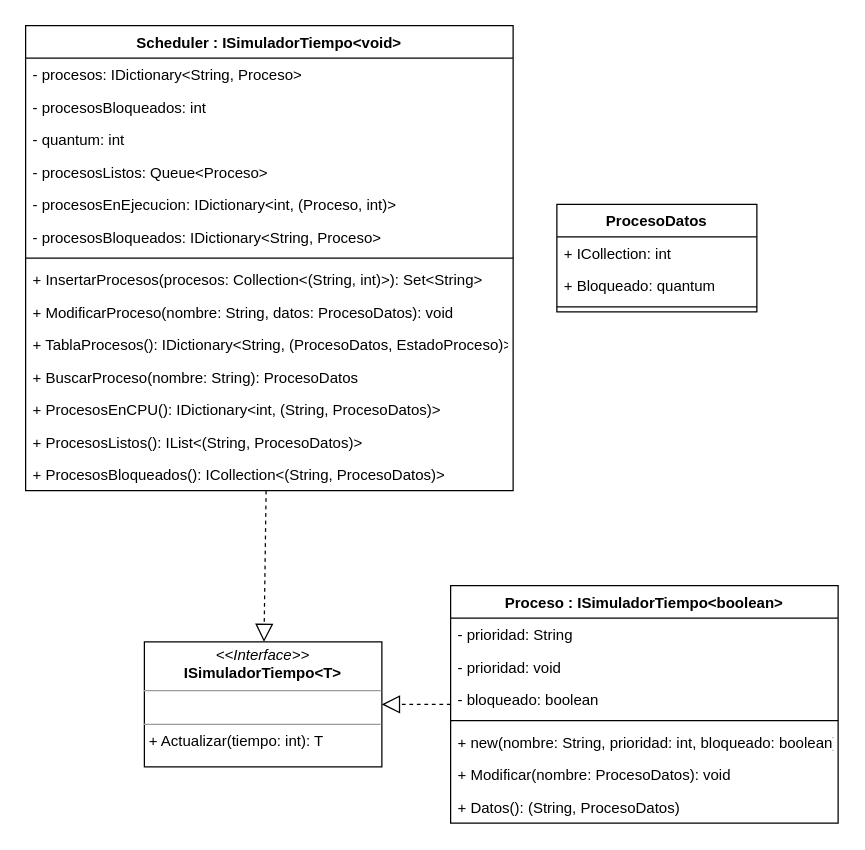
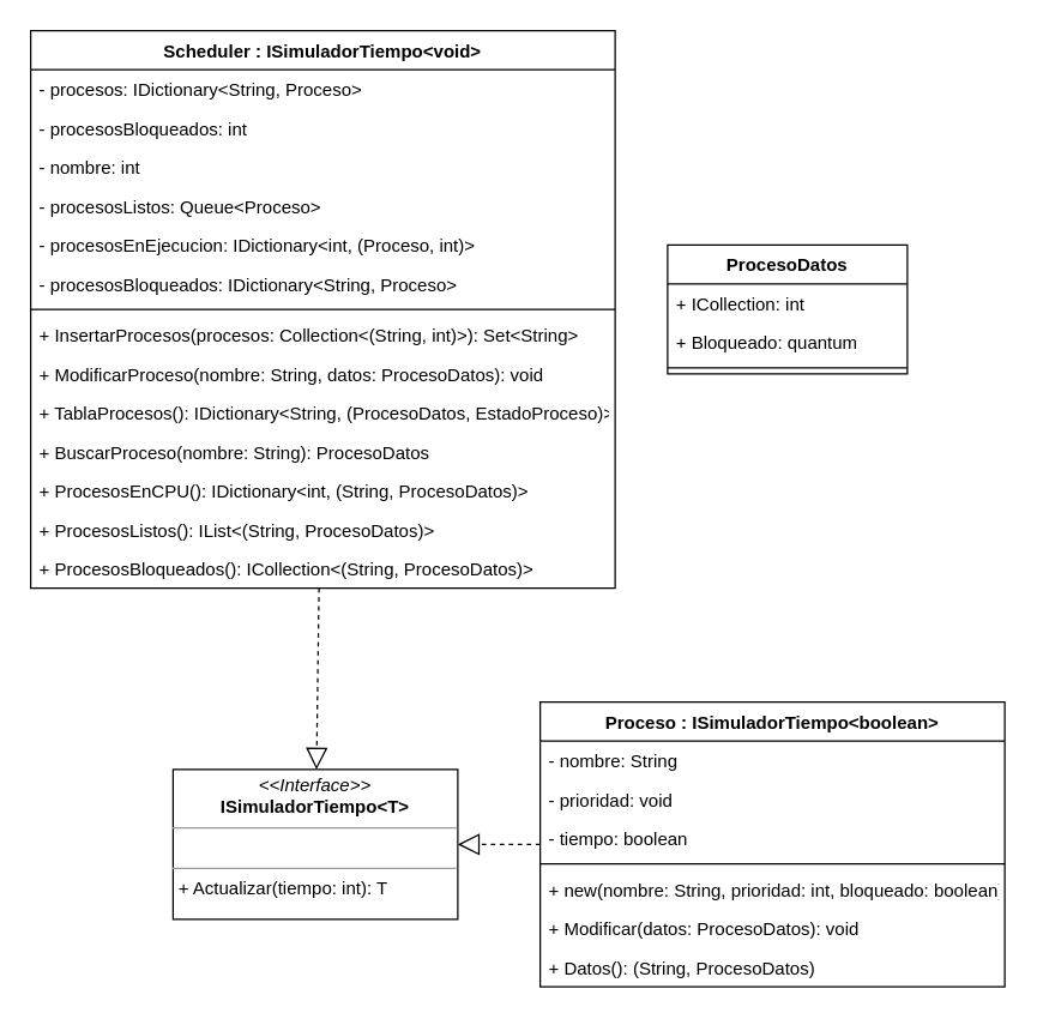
- <mxCell id="13" value="- quantum: int" style="text;strokeColor=none;fillColor=none;align=left;verticalAlign=top;spacingLeft=4;spacingRight=4;overflow=hidden;rotatable=0;points=[[0,0.5],[1,0.5]];portConstraint=eastwest;" vertex="1" parent="10"><mxGeometry y="78" width="390" height="26" as="geometry" /></mxCell>
+ <mxCell id="13" value="- nombre: int" style="text;strokeColor=none;fillColor=none;align=left;verticalAlign=top;spacingLeft=4;spacingRight=4;overflow=hidden;rotatable=0;points=[[0,0.5],[1,0.5]];portConstraint=eastwest;" vertex="1" parent="10"><mxGeometry y="78" width="390" height="26" as="geometry" /></mxCell>
- <mxCell id="3" value="- prioridad: String" style="text;strokeColor=none;fillColor=none;align=left;verticalAlign=top;spacingLeft=4;spacingRight=4;overflow=hidden;rotatable=0;points=[[0,0.5],[1,0.5]];portConstraint=eastwest;" vertex="1" parent="2"><mxGeometry y="26" width="310" height="26" as="geometry" /></mxCell>
+ <mxCell id="3" value="- nombre: String" style="text;strokeColor=none;fillColor=none;align=left;verticalAlign=top;spacingLeft=4;spacingRight=4;overflow=hidden;rotatable=0;points=[[0,0.5],[1,0.5]];portConstraint=eastwest;" vertex="1" parent="2"><mxGeometry y="26" width="310" height="26" as="geometry" /></mxCell>
- <mxCell id="5" value="- bloqueado: boolean" style="text;strokeColor=none;fillColor=none;align=left;verticalAlign=top;spacingLeft=4;spacingRight=4;overflow=hidden;rotatable=0;points=[[0,0.5],[1,0.5]];portConstraint=eastwest;" vertex="1" parent="2"><mxGeometry y="78" width="310" height="26" as="geometry" /></mxCell>
+ <mxCell id="5" value="- tiempo: boolean" style="text;strokeColor=none;fillColor=none;align=left;verticalAlign=top;spacingLeft=4;spacingRight=4;overflow=hidden;rotatable=0;points=[[0,0.5],[1,0.5]];portConstraint=eastwest;" vertex="1" parent="2"><mxGeometry y="78" width="310" height="26" as="geometry" /></mxCell>
- <mxCell id="8" value="+ Modificar(nombre: ProcesoDatos): void" style="text;strokeColor=none;fillColor=none;align=left;verticalAlign=top;spacingLeft=4;spacingRight=4;overflow=hidden;rotatable=0;points=[[0,0.5],[1,0.5]];portConstraint=eastwest;" vertex="1" parent="2"><mxGeometry y="138" width="310" height="26" as="geometry" /></mxCell>
+ <mxCell id="8" value="+ Modificar(datos: ProcesoDatos): void" style="text;strokeColor=none;fillColor=none;align=left;verticalAlign=top;spacingLeft=4;spacingRight=4;overflow=hidden;rotatable=0;points=[[0,0.5],[1,0.5]];portConstraint=eastwest;" vertex="1" parent="2"><mxGeometry y="138" width="310" height="26" as="geometry" /></mxCell>
